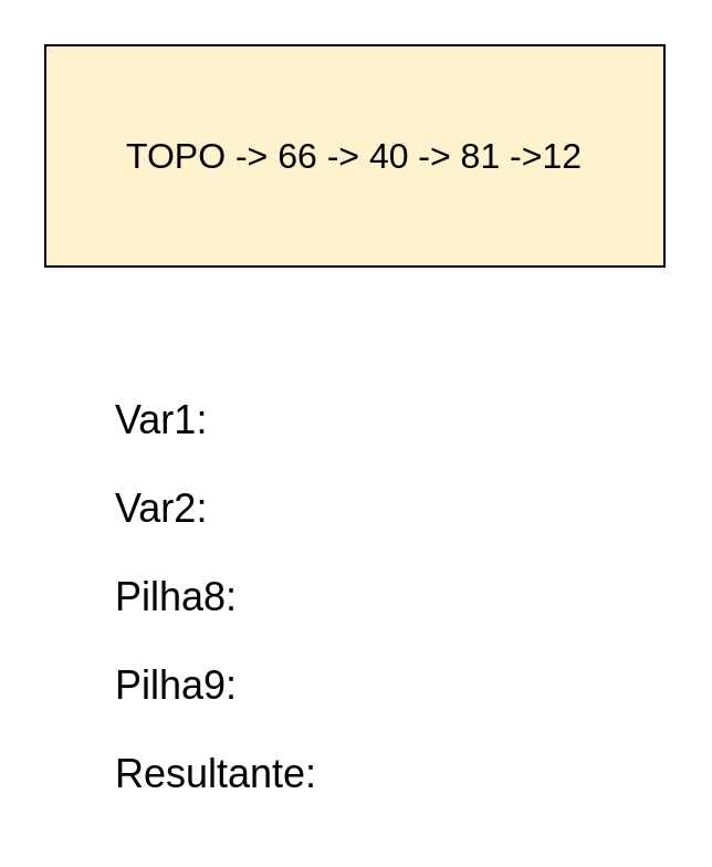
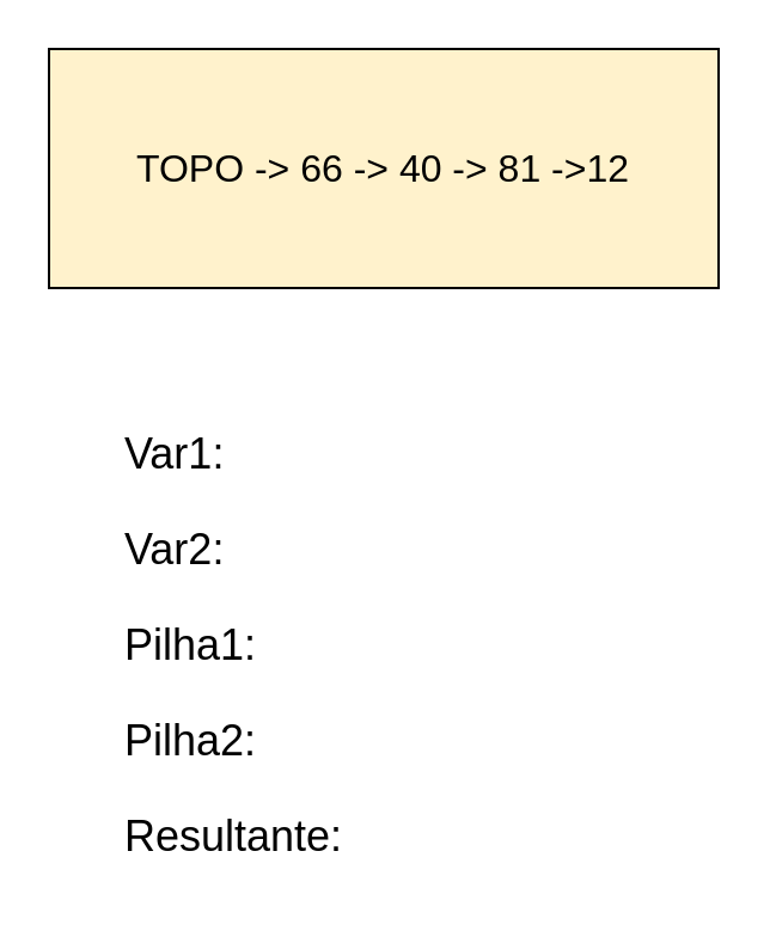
- <mxCell id="5" value="&lt;span style=&quot;font-size: 18px;&quot;&gt;Pilha8:&lt;/span&gt;" style="text;html=1;align=left;verticalAlign=middle;resizable=0;points=[];autosize=1;strokeColor=none;fillColor=none;" vertex="1" parent="1"><mxGeometry x="50" y="250" width="80" height="40" as="geometry" /></mxCell>
+ <mxCell id="5" value="&lt;span style=&quot;font-size: 18px;&quot;&gt;Pilha1:&lt;/span&gt;" style="text;html=1;align=left;verticalAlign=middle;resizable=0;points=[];autosize=1;strokeColor=none;fillColor=none;" vertex="1" parent="1"><mxGeometry x="50" y="250" width="80" height="40" as="geometry" /></mxCell>
- <mxCell id="6" value="&lt;span style=&quot;font-size: 18px;&quot;&gt;Pilha9:&lt;/span&gt;" style="text;html=1;align=left;verticalAlign=middle;resizable=0;points=[];autosize=1;strokeColor=none;fillColor=none;" vertex="1" parent="1"><mxGeometry x="50" y="290" width="80" height="40" as="geometry" /></mxCell>
+ <mxCell id="6" value="&lt;span style=&quot;font-size: 18px;&quot;&gt;Pilha2:&lt;/span&gt;" style="text;html=1;align=left;verticalAlign=middle;resizable=0;points=[];autosize=1;strokeColor=none;fillColor=none;" vertex="1" parent="1"><mxGeometry x="50" y="290" width="80" height="40" as="geometry" /></mxCell>
